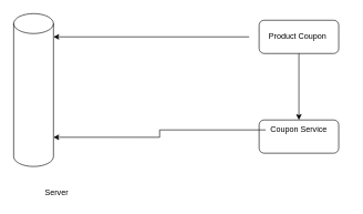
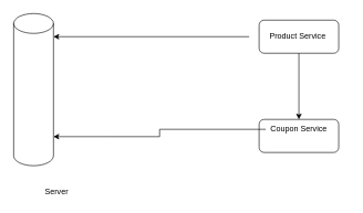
- <mxCell id="6" value="Product Coupon&amp;nbsp;" style="text;html=1;strokeColor=none;fillColor=none;align=center;verticalAlign=middle;whiteSpace=wrap;rounded=0;" parent="1" vertex="1"><mxGeometry x="375" y="30" width="150" height="50" as="geometry" /></mxCell>
+ <mxCell id="6" value="Product Service&amp;nbsp;" style="text;html=1;strokeColor=none;fillColor=none;align=center;verticalAlign=middle;whiteSpace=wrap;rounded=0;" parent="1" vertex="1"><mxGeometry x="375" y="30" width="150" height="50" as="geometry" /></mxCell>
